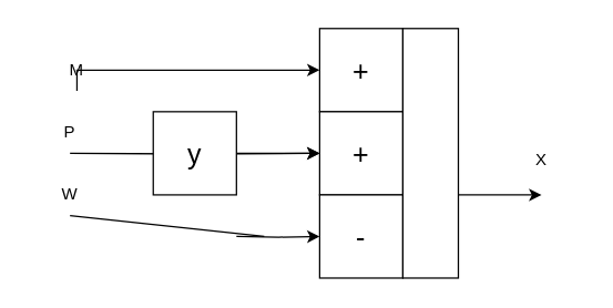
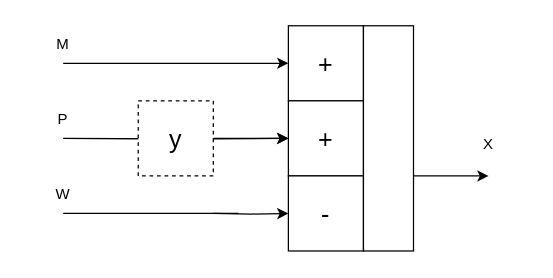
- <mxCell id="10" value="M" style="text;html=1;align=center;verticalAlign=middle;whiteSpace=wrap;rounded=0;" parent="1" vertex="1"><mxGeometry x="25" y="35" width="60" height="30" as="geometry" /></mxCell>
+ <mxCell id="10" value="M" style="text;html=1;align=center;verticalAlign=middle;whiteSpace=wrap;rounded=0;" parent="1" vertex="1"><mxGeometry x="20" y="20" width="60" height="30" as="geometry" /></mxCell>
- <mxCell id="16" value="&lt;span style=&quot;font-size: 20px;&quot;&gt;y&lt;/span&gt;" style="rounded=0;whiteSpace=wrap;html=1;" vertex="1" parent="1"><mxGeometry x="110" y="80" width="60" height="60" as="geometry" /></mxCell>
+ <mxCell id="16" value="&lt;span style=&quot;font-size: 20px;&quot;&gt;y&lt;/span&gt;" style="rounded=0;whiteSpace=wrap;html=1;dashed=1;" vertex="1" parent="1"><mxGeometry x="110" y="80" width="60" height="60" as="geometry" /></mxCell>
- <mxCell id="12" value="W" style="text;html=1;align=center;verticalAlign=middle;whiteSpace=wrap;rounded=0;" parent="1" vertex="1"><mxGeometry x="20" y="125" width="60" height="30" as="geometry" /></mxCell>
+ <mxCell id="12" value="W" style="text;html=1;align=center;verticalAlign=middle;whiteSpace=wrap;rounded=0;" parent="1" vertex="1"><mxGeometry x="20" y="140" width="60" height="30" as="geometry" /></mxCell>
